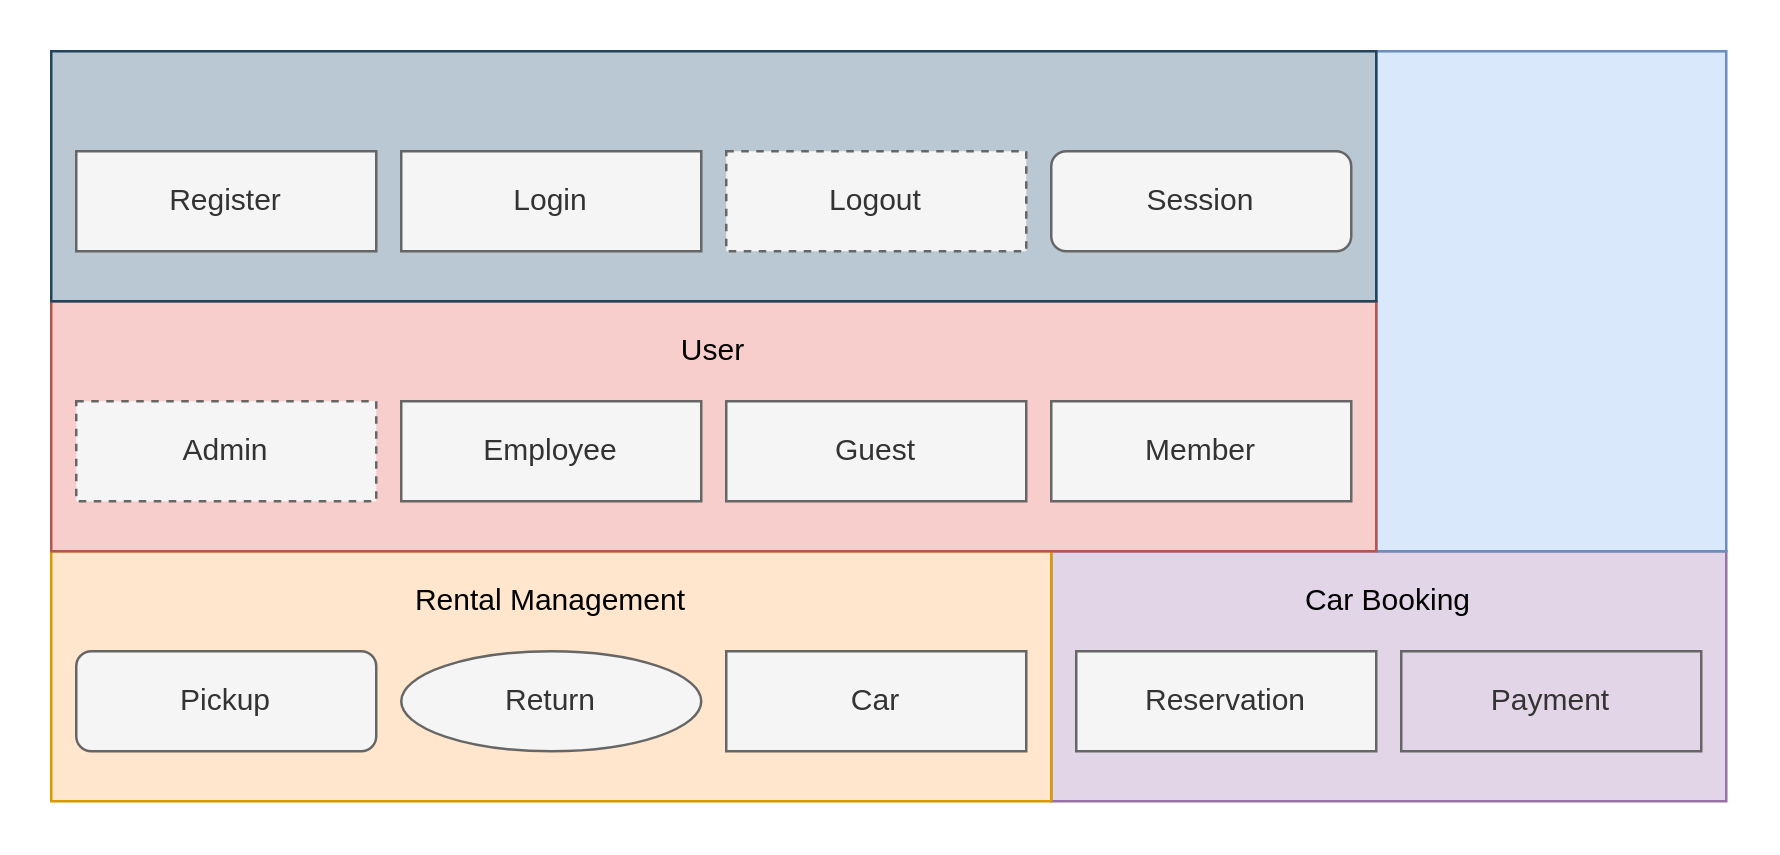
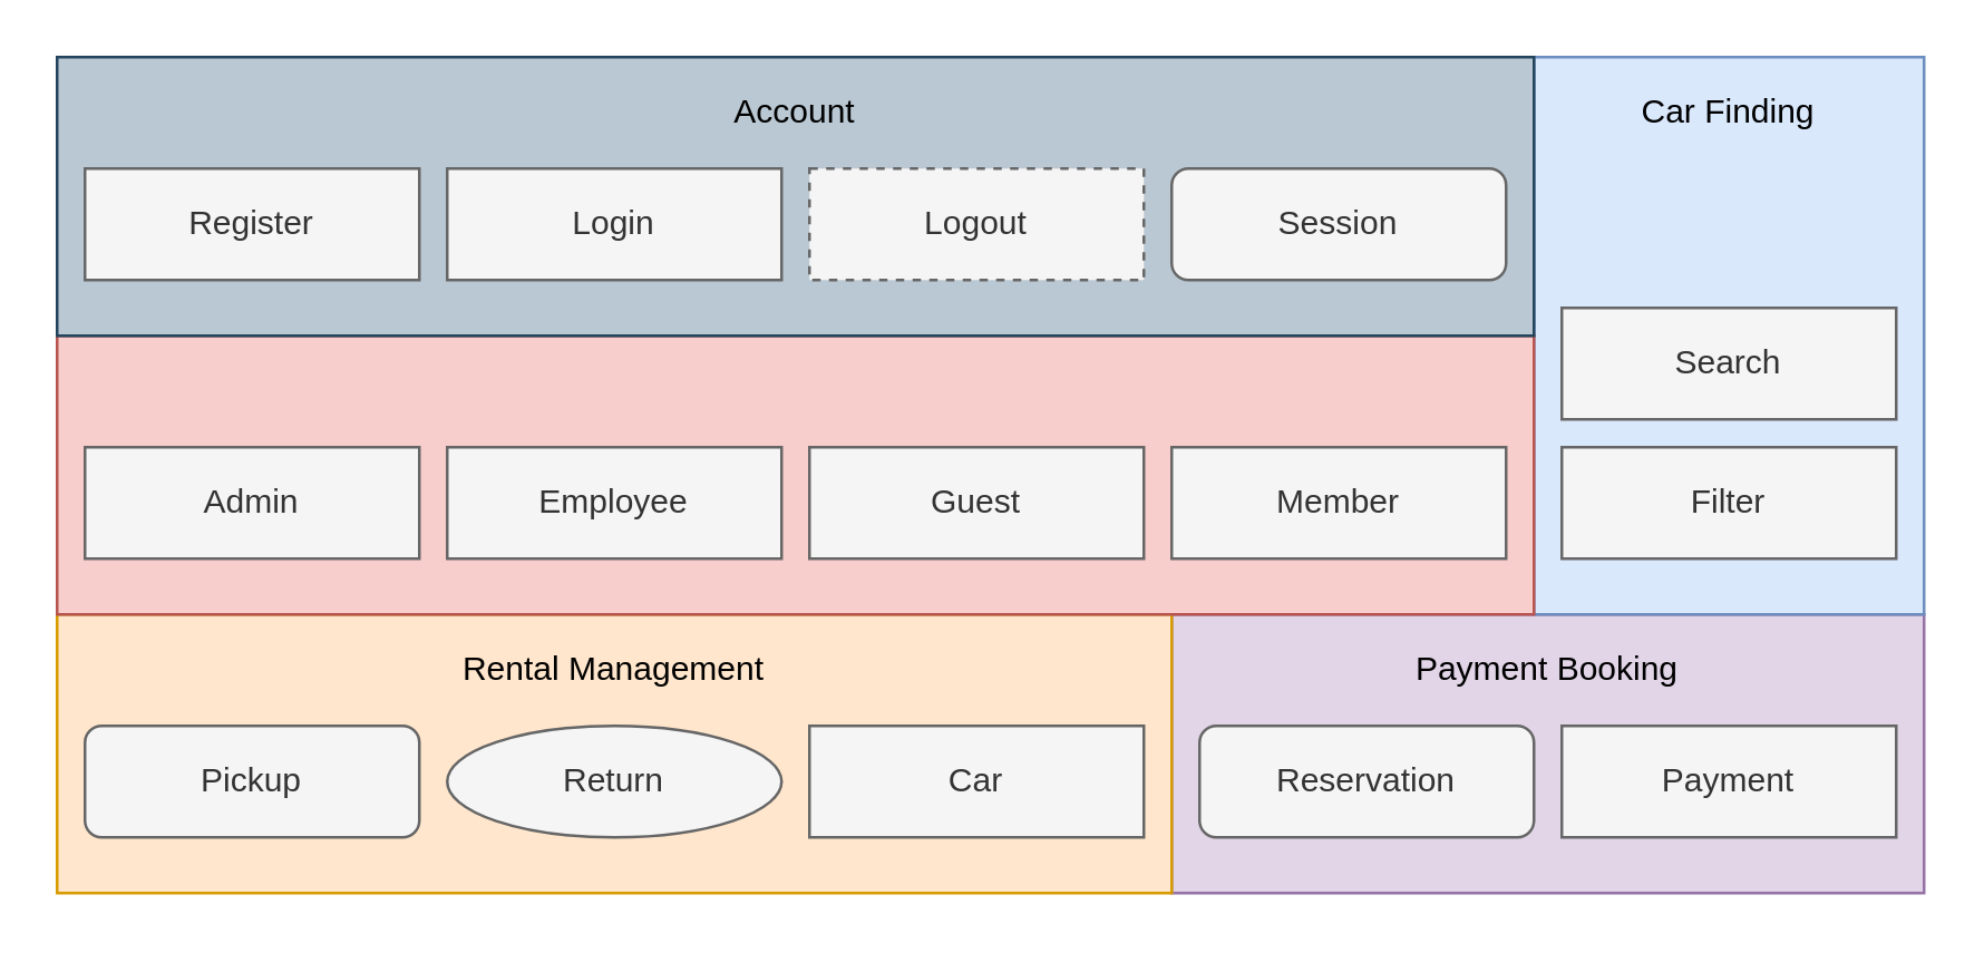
+ <mxCell id="22" value="Account" style="text;html=1;strokeColor=none;fillColor=none;align=center;verticalAlign=middle;whiteSpace=wrap;rounded=0;" vertex="1" parent="1"><mxGeometry x="30" y="30" width="510" height="20" as="geometry" /></mxCell>
+ <mxCell id="24" value="Car Finding" style="text;html=1;strokeColor=none;fillColor=none;align=center;verticalAlign=middle;whiteSpace=wrap;rounded=0;" vertex="1" parent="1"><mxGeometry x="560" y="30" width="120" height="20" as="geometry" /></mxCell>
+ <mxCell id="12" value="Search" style="rounded=0;whiteSpace=wrap;html=1;fillColor=#f5f5f5;strokeColor=#666666;fontColor=#333333;" vertex="1" parent="1"><mxGeometry x="560" y="110" width="120" height="40" as="geometry" /></mxCell>
- <mxCell id="21" value="User" style="text;html=1;strokeColor=none;fillColor=none;align=center;verticalAlign=middle;whiteSpace=wrap;rounded=0;" vertex="1" parent="1"><mxGeometry x="30" y="130" width="510" height="20" as="geometry" /></mxCell>
- <mxCell id="6" value="Admin" style="rounded=0;whiteSpace=wrap;html=1;fillColor=#f5f5f5;strokeColor=#666666;fontColor=#333333;dashed=1;" vertex="1" parent="1"><mxGeometry x="30" y="160" width="120" height="40" as="geometry" /></mxCell>
+ <mxCell id="6" value="Admin" style="rounded=0;whiteSpace=wrap;html=1;fillColor=#f5f5f5;strokeColor=#666666;fontColor=#333333;" vertex="1" parent="1"><mxGeometry x="30" y="160" width="120" height="40" as="geometry" /></mxCell>
+ <mxCell id="23" value="Filter" style="rounded=0;whiteSpace=wrap;html=1;fillColor=#f5f5f5;strokeColor=#666666;fontColor=#333333;" vertex="1" parent="1"><mxGeometry x="560" y="160" width="120" height="40" as="geometry" /></mxCell>
- <mxCell id="26" value="Car Booking" style="text;html=1;strokeColor=none;fillColor=none;align=center;verticalAlign=middle;whiteSpace=wrap;rounded=0;" vertex="1" parent="1"><mxGeometry x="430" y="230" width="250" height="20" as="geometry" /></mxCell>
+ <mxCell id="26" value="Payment Booking" style="text;html=1;strokeColor=none;fillColor=none;align=center;verticalAlign=middle;whiteSpace=wrap;rounded=0;" vertex="1" parent="1"><mxGeometry x="430" y="230" width="250" height="20" as="geometry" /></mxCell>
- <mxCell id="13" value="Reservation" style="rounded=0;whiteSpace=wrap;html=1;fillColor=#f5f5f5;strokeColor=#666666;fontColor=#333333;" vertex="1" parent="1"><mxGeometry x="430" y="260" width="120" height="40" as="geometry" /></mxCell>
+ <mxCell id="13" value="Reservation" style="whiteSpace=wrap;html=1;fillColor=#f5f5f5;strokeColor=#666666;fontColor=#333333;rounded=1;" vertex="1" parent="1"><mxGeometry x="430" y="260" width="120" height="40" as="geometry" /></mxCell>
- <mxCell id="14" value="Payment" style="rounded=0;whiteSpace=wrap;html=1;fillColor=#e1d5e7;strokeColor=#666666;fontColor=#333333;" vertex="1" parent="1"><mxGeometry x="560" y="260" width="120" height="40" as="geometry" /></mxCell>
+ <mxCell id="14" value="Payment" style="rounded=0;whiteSpace=wrap;html=1;fillColor=#f5f5f5;strokeColor=#666666;fontColor=#333333;" vertex="1" parent="1"><mxGeometry x="560" y="260" width="120" height="40" as="geometry" /></mxCell>
